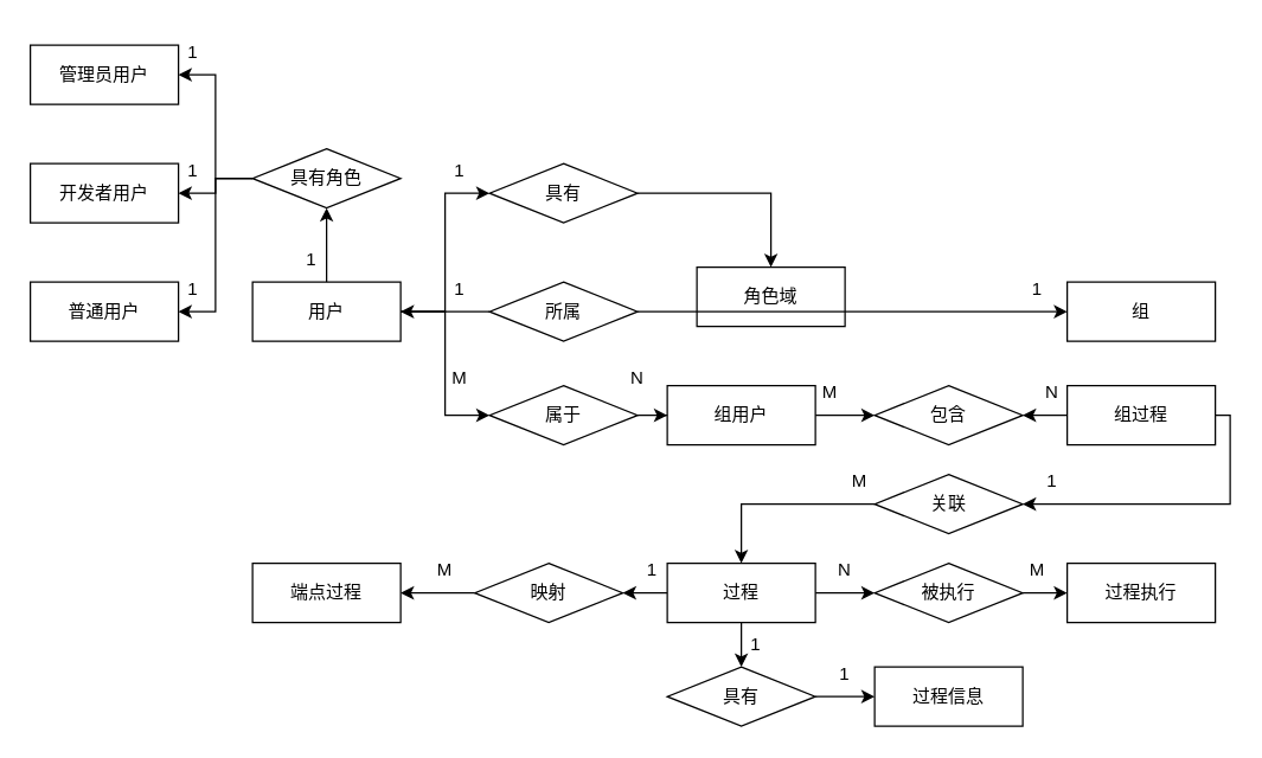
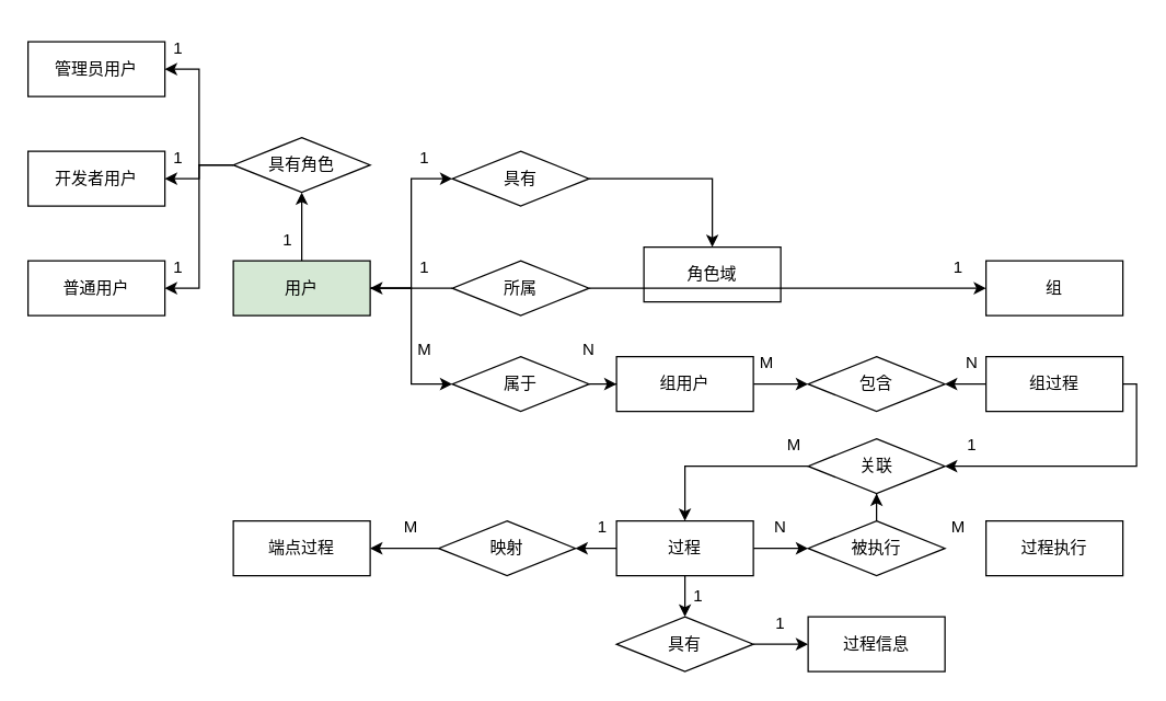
- <mxCell id="5" value="用户" style="whiteSpace=wrap;html=1;align=center;" parent="1" vertex="1"><mxGeometry x="170" y="190" width="100" height="40" as="geometry" /></mxCell>
+ <mxCell id="5" value="用户" style="whiteSpace=wrap;html=1;align=center;fillColor=#d5e8d4;" parent="1" vertex="1"><mxGeometry x="170" y="190" width="100" height="40" as="geometry" /></mxCell>
- <mxCell id="30" value="" style="edgeStyle=orthogonalEdgeStyle;rounded=0;orthogonalLoop=1;jettySize=auto;html=1;" edge="1" parent="1" source="31" target="19"><mxGeometry relative="1" as="geometry" /></mxCell>
+ <mxCell id="30" value="" style="edgeStyle=orthogonalEdgeStyle;rounded=0;orthogonalLoop=1;jettySize=auto;html=1;" edge="1" parent="1" source="31" target="35"><mxGeometry relative="1" as="geometry" /></mxCell>
